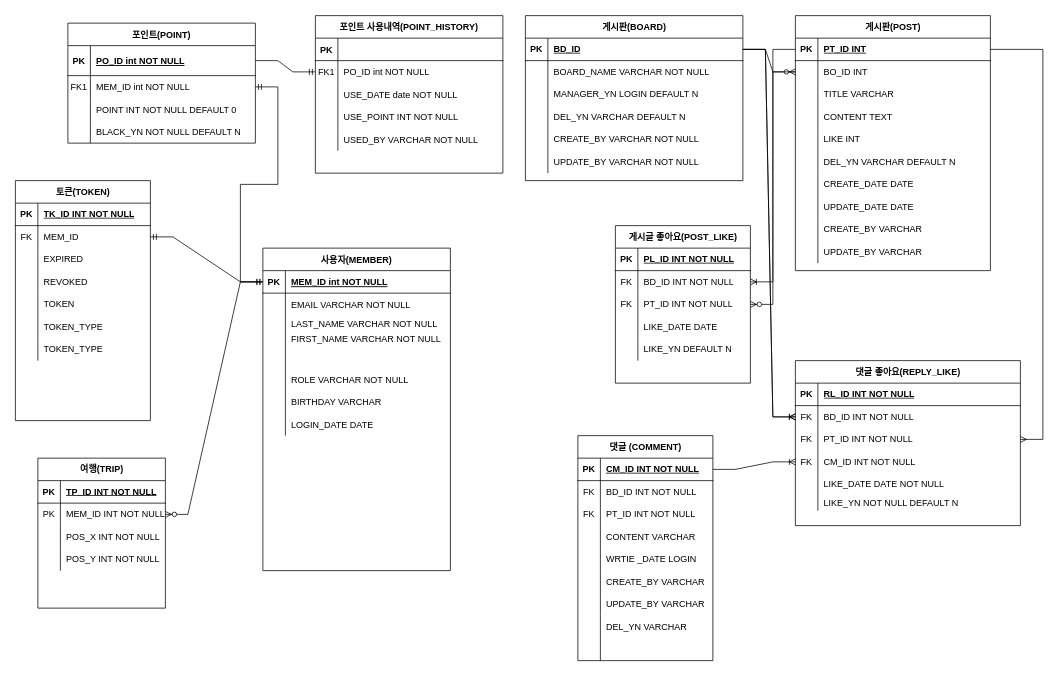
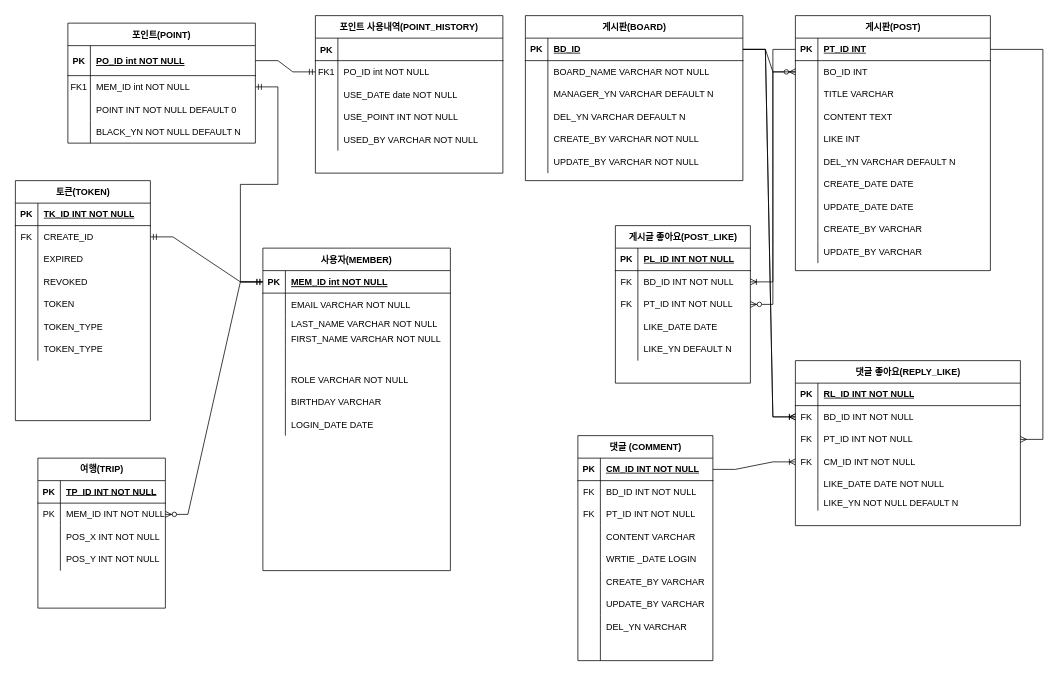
- <mxCell id="90" value="MANAGER_YN LOGIN DEFAULT N" style="shape=partialRectangle;connectable=0;fillColor=none;top=0;left=0;bottom=0;right=0;align=left;spacingLeft=6;overflow=hidden;whiteSpace=wrap;html=1;" parent="88" vertex="1"><mxGeometry x="30" width="260" height="30" as="geometry"><mxRectangle width="260" height="30" as="alternateBounds" /></mxGeometry></mxCell>
+ <mxCell id="90" value="MANAGER_YN VARCHAR DEFAULT N" style="shape=partialRectangle;connectable=0;fillColor=none;top=0;left=0;bottom=0;right=0;align=left;spacingLeft=6;overflow=hidden;whiteSpace=wrap;html=1;" parent="88" vertex="1"><mxGeometry x="30" width="260" height="30" as="geometry"><mxRectangle width="260" height="30" as="alternateBounds" /></mxGeometry></mxCell>
- <mxCell id="62" value="MEM_ID" style="shape=partialRectangle;connectable=0;fillColor=none;top=0;left=0;bottom=0;right=0;align=left;spacingLeft=6;overflow=hidden;whiteSpace=wrap;html=1;" parent="60" vertex="1"><mxGeometry x="30" width="150" height="30" as="geometry"><mxRectangle width="150" height="30" as="alternateBounds" /></mxGeometry></mxCell>
+ <mxCell id="62" value="CREATE_ID" style="shape=partialRectangle;connectable=0;fillColor=none;top=0;left=0;bottom=0;right=0;align=left;spacingLeft=6;overflow=hidden;whiteSpace=wrap;html=1;" parent="60" vertex="1"><mxGeometry x="30" width="150" height="30" as="geometry"><mxRectangle width="150" height="30" as="alternateBounds" /></mxGeometry></mxCell>
